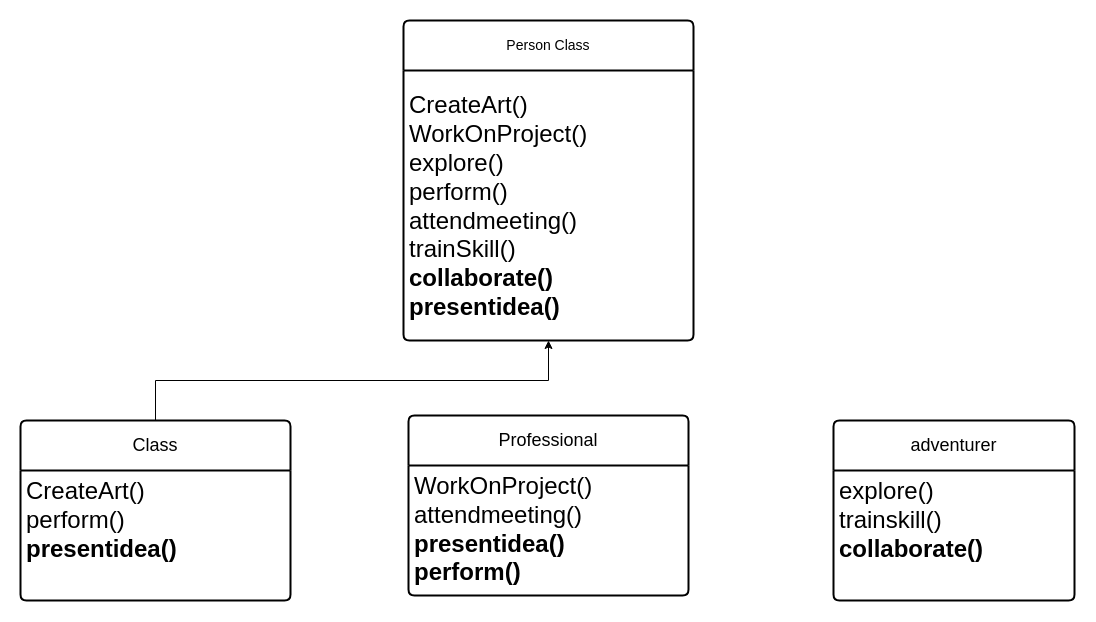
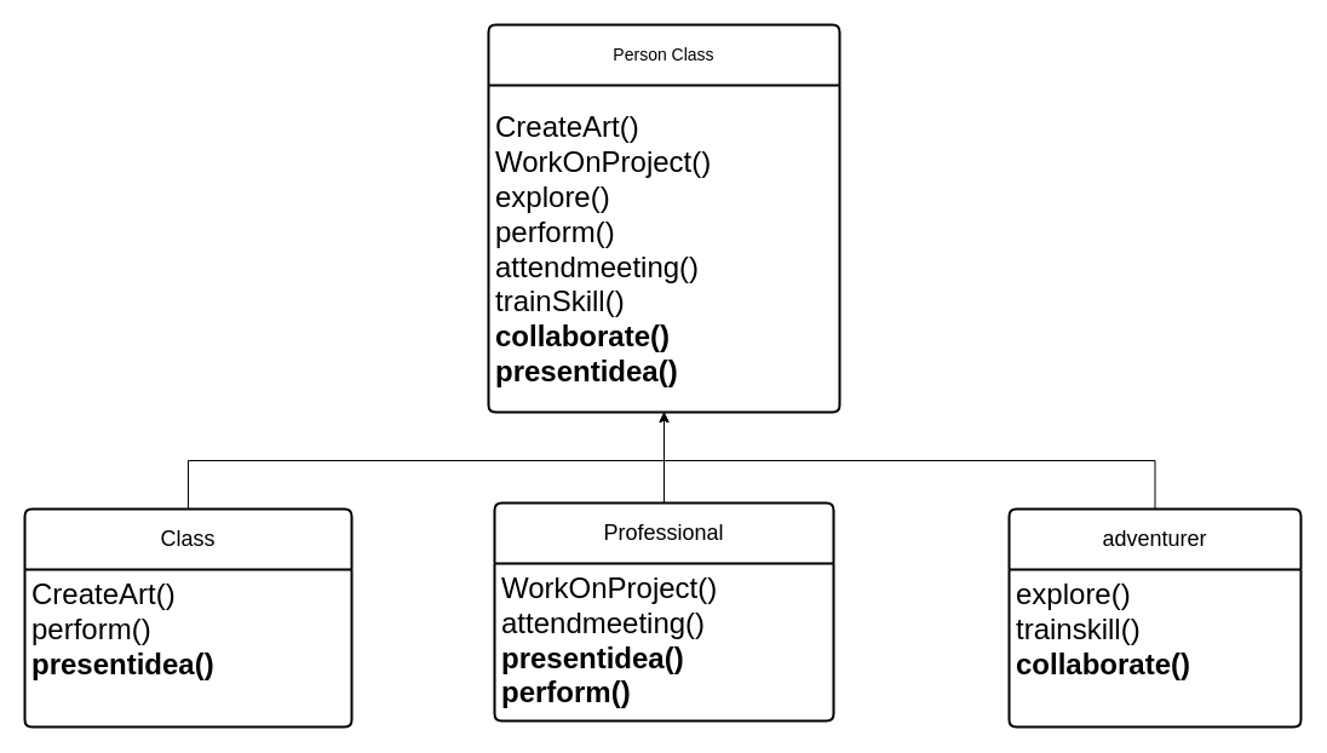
+ <mxCell id="8" style="edgeStyle=orthogonalEdgeStyle;rounded=0;orthogonalLoop=1;jettySize=auto;html=1;exitX=0.5;exitY=0;exitDx=0;exitDy=0;" edge="1" parent="1" source="9" target="12"><mxGeometry relative="1" as="geometry" /></mxCell>
+ <mxCell id="5" style="edgeStyle=orthogonalEdgeStyle;rounded=0;orthogonalLoop=1;jettySize=auto;html=1;exitX=0.5;exitY=0;exitDx=0;exitDy=0;entryX=0.5;entryY=1;entryDx=0;entryDy=0;" edge="1" parent="1" source="6" target="12"><mxGeometry relative="1" as="geometry" /></mxCell>
